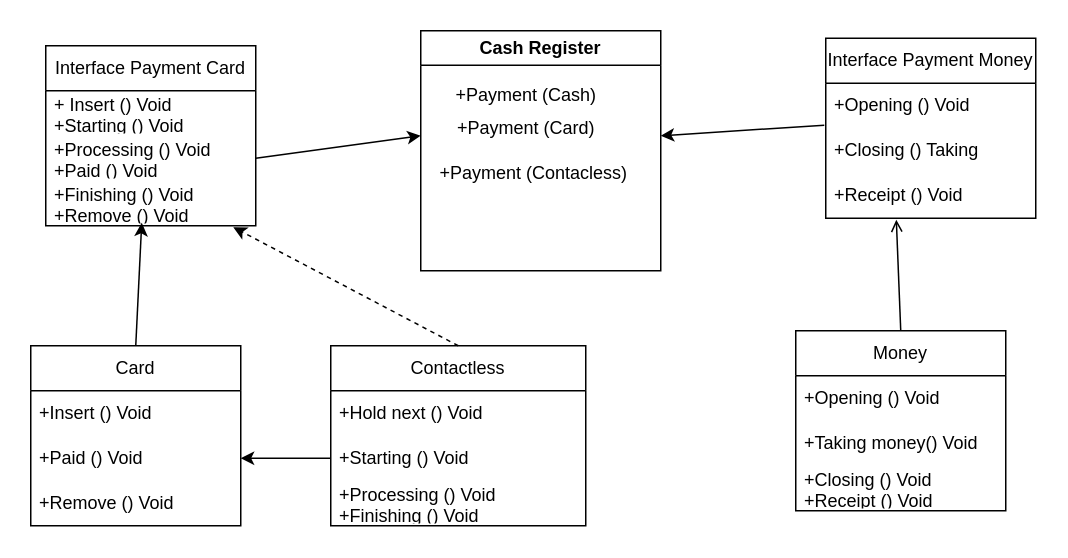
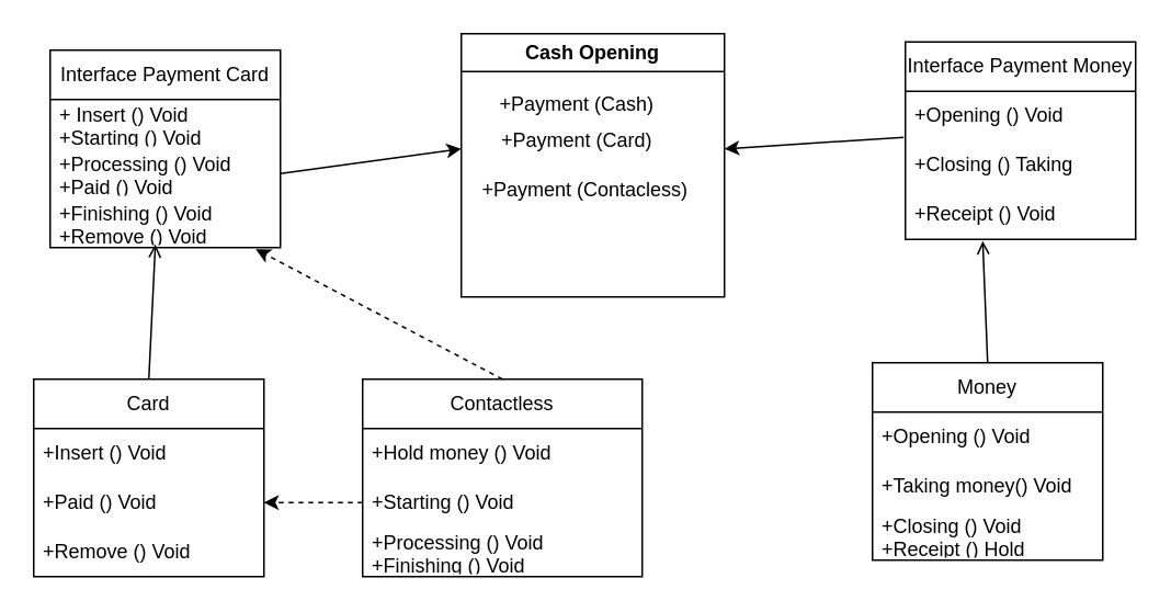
- <mxCell id="2" value="Cash Register" style="swimlane;whiteSpace=wrap;html=1;" vertex="1" parent="1"><mxGeometry x="280" y="20" width="160" height="160" as="geometry" /></mxCell>
+ <mxCell id="2" value="Cash Opening" style="swimlane;whiteSpace=wrap;html=1;" vertex="1" parent="1"><mxGeometry x="280" y="20" width="160" height="160" as="geometry" /></mxCell>
- <mxCell id="26" value="" style="endArrow=classic;html=1;rounded=0;entryX=0.457;entryY=0.933;entryDx=0;entryDy=0;entryPerimeter=0;exitX=0.5;exitY=0;exitDx=0;exitDy=0;" edge="1" parent="1" source="6" target="21"><mxGeometry width="50" height="50" relative="1" as="geometry"><mxPoint x="350" y="280" as="sourcePoint" /><mxPoint x="400" y="230" as="targetPoint" /></mxGeometry></mxCell>
+ <mxCell id="26" value="" style="endArrow=open;html=1;rounded=0;entryX=0.457;entryY=0.933;entryDx=0;entryDy=0;entryPerimeter=0;exitX=0.5;exitY=0;exitDx=0;exitDy=0;" edge="1" parent="1" source="6" target="21"><mxGeometry width="50" height="50" relative="1" as="geometry"><mxPoint x="350" y="280" as="sourcePoint" /><mxPoint x="400" y="230" as="targetPoint" /></mxGeometry></mxCell>
- <mxCell id="15" value="+Hold next () Void" style="text;strokeColor=none;fillColor=none;align=left;verticalAlign=middle;spacingLeft=4;spacingRight=4;overflow=hidden;points=[[0,0.5],[1,0.5]];portConstraint=eastwest;rotatable=0;whiteSpace=wrap;html=1;" vertex="1" parent="14"><mxGeometry y="30" width="170" height="30" as="geometry" /></mxCell>
+ <mxCell id="15" value="+Hold money () Void" style="text;strokeColor=none;fillColor=none;align=left;verticalAlign=middle;spacingLeft=4;spacingRight=4;overflow=hidden;points=[[0,0.5],[1,0.5]];portConstraint=eastwest;rotatable=0;whiteSpace=wrap;html=1;" vertex="1" parent="14"><mxGeometry y="30" width="170" height="30" as="geometry" /></mxCell>
- <mxCell id="31" value="" style="endArrow=classic;html=1;rounded=0;entryX=1;entryY=0.5;entryDx=0;entryDy=0;exitX=0;exitY=0.5;exitDx=0;exitDy=0;" edge="1" parent="1" source="16" target="8"><mxGeometry width="50" height="50" relative="1" as="geometry"><mxPoint x="140" y="280" as="sourcePoint" /><mxPoint x="144" y="198" as="targetPoint" /></mxGeometry></mxCell>
+ <mxCell id="31" value="" style="endArrow=classic;html=1;rounded=0;entryX=1;entryY=0.5;entryDx=0;entryDy=0;exitX=0;exitY=0.5;exitDx=0;exitDy=0;dashed=1;" edge="1" parent="1" source="16" target="8"><mxGeometry width="50" height="50" relative="1" as="geometry"><mxPoint x="140" y="280" as="sourcePoint" /><mxPoint x="144" y="198" as="targetPoint" /></mxGeometry></mxCell>
- <mxCell id="13" value="+Closing () Void&lt;div&gt;+Receipt&amp;nbsp;&lt;span style=&quot;background-color: initial;&quot;&gt;() Void&lt;/span&gt;&lt;/div&gt;" style="text;strokeColor=none;fillColor=none;align=left;verticalAlign=middle;spacingLeft=4;spacingRight=4;overflow=hidden;points=[[0,0.5],[1,0.5]];portConstraint=eastwest;rotatable=0;whiteSpace=wrap;html=1;" vertex="1" parent="10"><mxGeometry y="90" width="140" height="30" as="geometry" /></mxCell>
+ <mxCell id="13" value="+Closing () Void&lt;div&gt;+Receipt&amp;nbsp;&lt;span style=&quot;background-color: initial;&quot;&gt;() Hold&lt;/span&gt;&lt;/div&gt;" style="text;strokeColor=none;fillColor=none;align=left;verticalAlign=middle;spacingLeft=4;spacingRight=4;overflow=hidden;points=[[0,0.5],[1,0.5]];portConstraint=eastwest;rotatable=0;whiteSpace=wrap;html=1;" vertex="1" parent="10"><mxGeometry y="90" width="140" height="30" as="geometry" /></mxCell>
